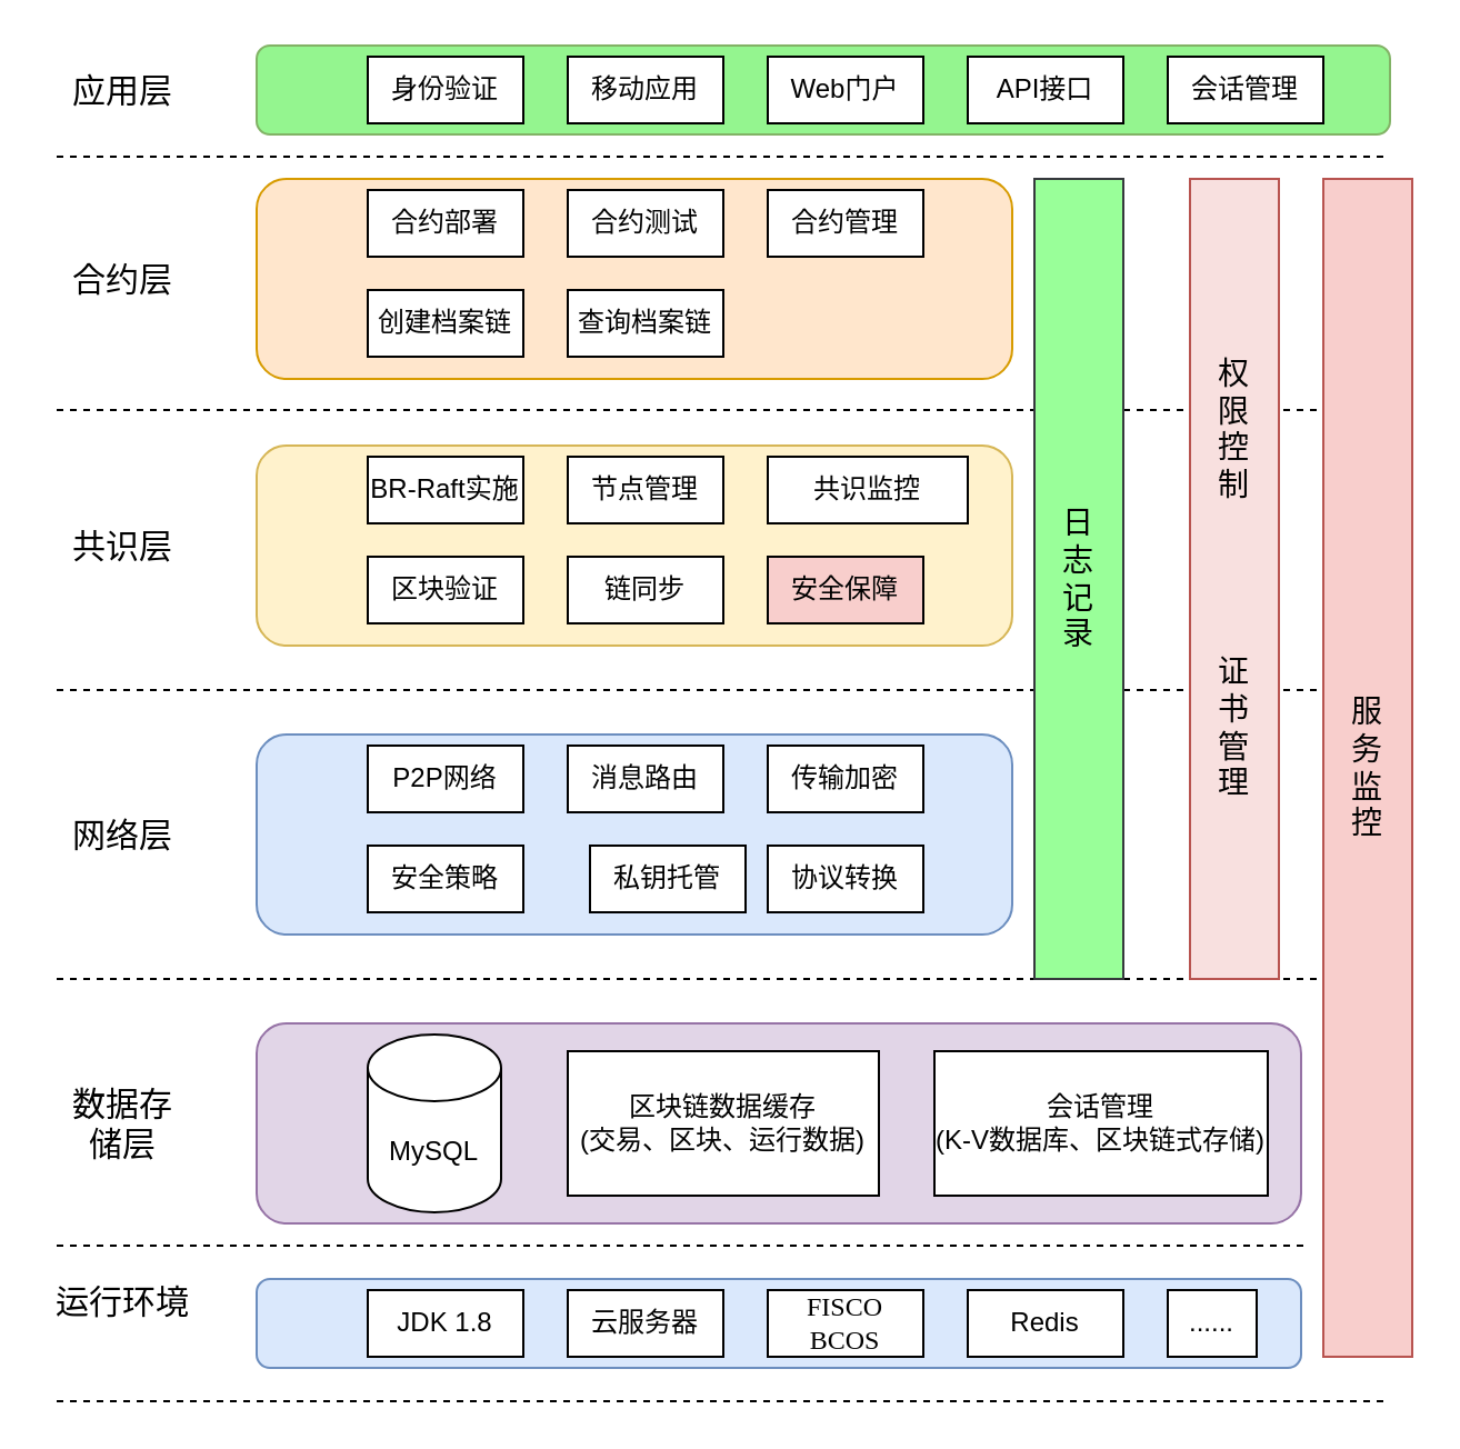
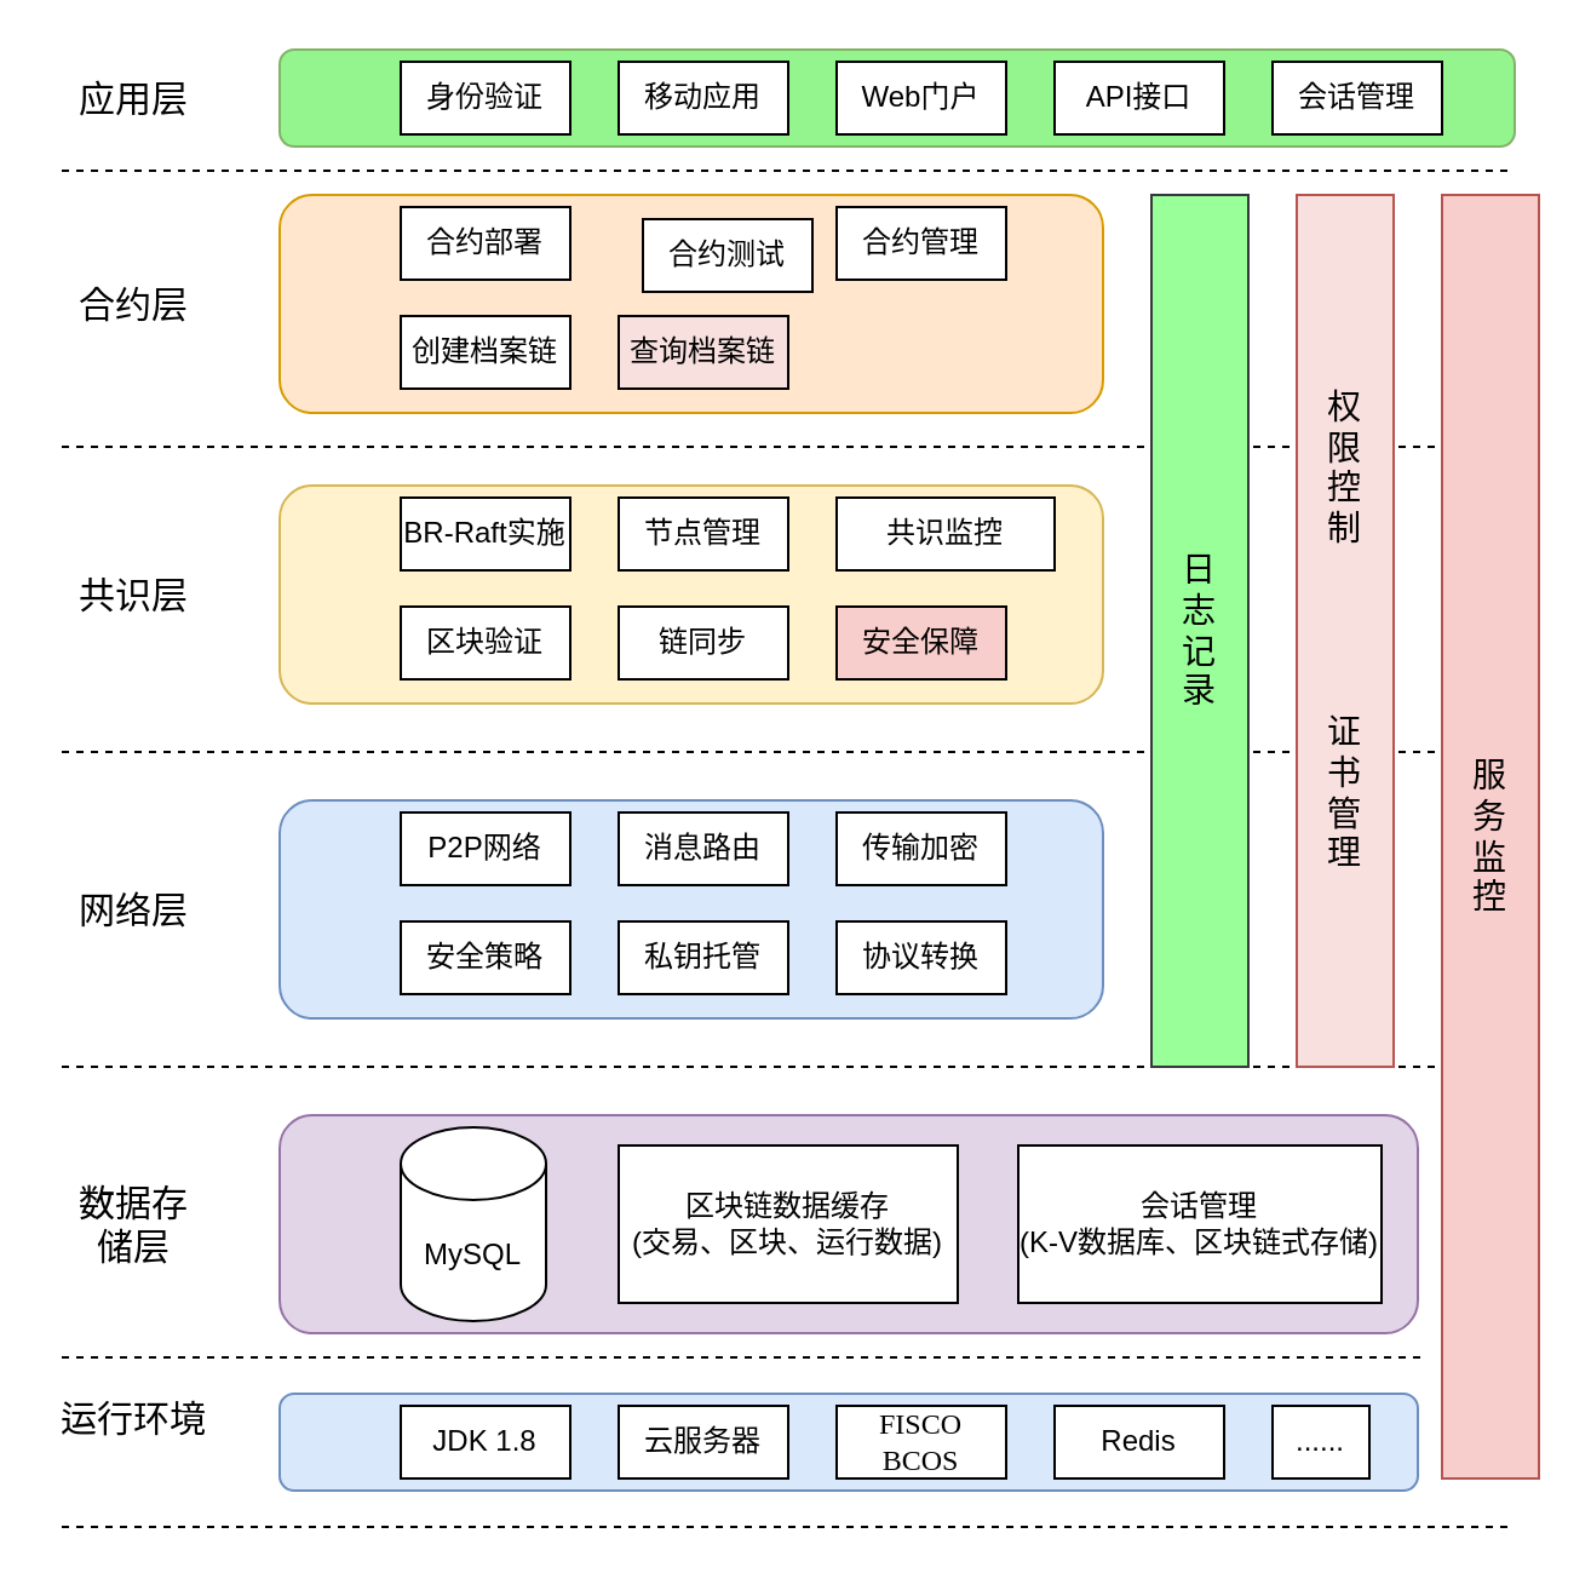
- <mxCell id="10" value="合约测试" style="rounded=0;whiteSpace=wrap;html=1;" vertex="1" parent="1"><mxGeometry x="255" y="85" width="70" height="30" as="geometry" /></mxCell>
+ <mxCell id="10" value="合约测试" style="rounded=0;whiteSpace=wrap;html=1;" vertex="1" parent="1"><mxGeometry x="265" y="90" width="70" height="30" as="geometry" /></mxCell>
- <mxCell id="13" value="查询档案链" style="rounded=0;whiteSpace=wrap;html=1;" vertex="1" parent="1"><mxGeometry x="255" y="130" width="70" height="30" as="geometry" /></mxCell>
+ <mxCell id="13" value="查询档案链" style="rounded=0;whiteSpace=wrap;html=1;fillColor=#f8e0df;" vertex="1" parent="1"><mxGeometry x="255" y="130" width="70" height="30" as="geometry" /></mxCell>
- <mxCell id="14" value="&lt;font style=&quot;font-size: 14px;&quot;&gt;日&lt;/font&gt;&lt;div style=&quot;font-size: 14px;&quot;&gt;&lt;font style=&quot;font-size: 14px;&quot;&gt;志&lt;/font&gt;&lt;/div&gt;&lt;div style=&quot;font-size: 14px;&quot;&gt;&lt;font style=&quot;font-size: 14px;&quot;&gt;记&lt;/font&gt;&lt;/div&gt;&lt;div style=&quot;font-size: 14px;&quot;&gt;&lt;font style=&quot;font-size: 14px;&quot;&gt;录&lt;/font&gt;&lt;/div&gt;" style="rounded=0;whiteSpace=wrap;html=1;fillColor=#99FF99;strokeColor=#36393d;" vertex="1" parent="1"><mxGeometry x="465" y="80" width="40" height="360" as="geometry" /></mxCell>
+ <mxCell id="14" value="&lt;font style=&quot;font-size: 14px;&quot;&gt;日&lt;/font&gt;&lt;div style=&quot;font-size: 14px;&quot;&gt;&lt;font style=&quot;font-size: 14px;&quot;&gt;志&lt;/font&gt;&lt;/div&gt;&lt;div style=&quot;font-size: 14px;&quot;&gt;&lt;font style=&quot;font-size: 14px;&quot;&gt;记&lt;/font&gt;&lt;/div&gt;&lt;div style=&quot;font-size: 14px;&quot;&gt;&lt;font style=&quot;font-size: 14px;&quot;&gt;录&lt;/font&gt;&lt;/div&gt;" style="rounded=0;whiteSpace=wrap;html=1;fillColor=#99FF99;strokeColor=#36393d;" vertex="1" parent="1"><mxGeometry x="475" y="80" width="40" height="360" as="geometry" /></mxCell>
- <mxCell id="35" value="私钥托管" style="rounded=0;whiteSpace=wrap;html=1;" vertex="1" parent="1"><mxGeometry x="265" y="380" width="70" height="30" as="geometry" /></mxCell>
+ <mxCell id="35" value="私钥托管" style="rounded=0;whiteSpace=wrap;html=1;" vertex="1" parent="1"><mxGeometry x="255" y="380" width="70" height="30" as="geometry" /></mxCell>
